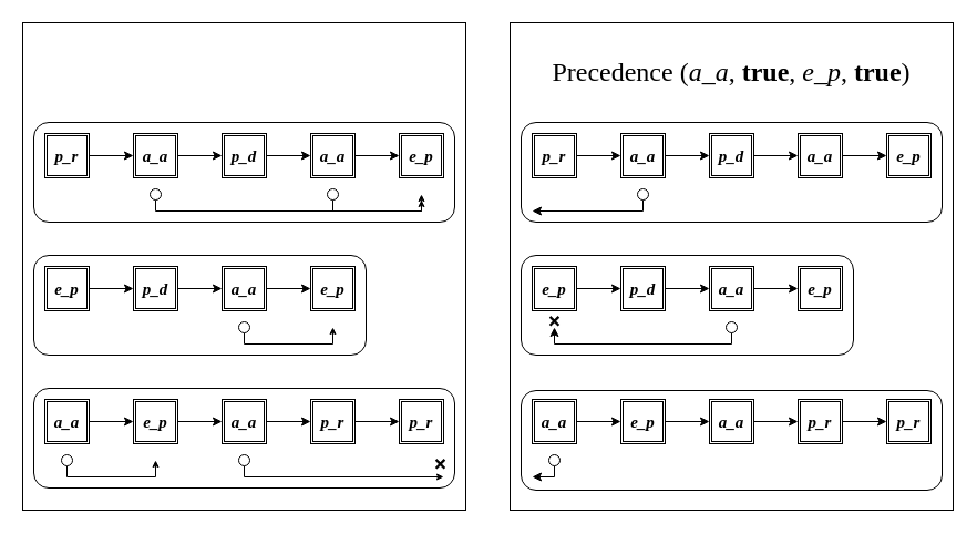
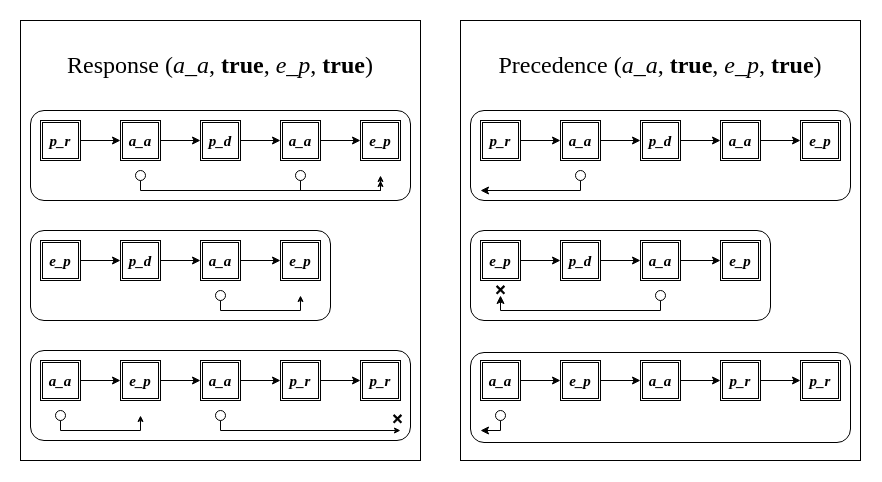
+ <mxCell id="14" value="Response (&lt;i&gt;a_a&lt;/i&gt;, &lt;b style=&quot;font-size: 24px&quot;&gt;true&lt;/b&gt;, &lt;i&gt;e_p&lt;/i&gt;, &lt;b style=&quot;font-size: 24px&quot;&gt;true&lt;/b&gt;)" style="text;html=1;strokeColor=none;fillColor=none;align=center;verticalAlign=middle;whiteSpace=wrap;rounded=0;shadow=0;fontSize=24;fontFamily=Computer Modern;fontSource=http%3A%2F%2Fmirrors.ctan.org%2Ffonts%2Fcm-unicode%2Ffonts%2Fotf%2Fcmunss.otf;" vertex="1" parent="1"><mxGeometry x="30" y="50" width="380" height="30" as="geometry" /></mxCell>
